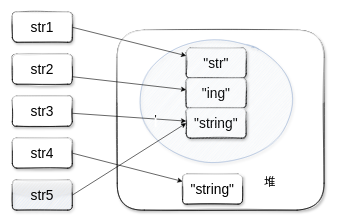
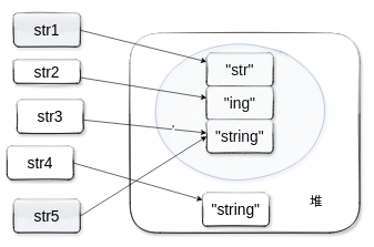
- <mxCell id="2" value="&lt;font style=&quot;font-size: 23px&quot;&gt;str1&lt;/font&gt;" style="rounded=1;whiteSpace=wrap;html=1;glass=1;shadow=1;sketch=1;" vertex="1" parent="1"><mxGeometry x="20" y="20" width="100" height="50" as="geometry" /></mxCell>
+ <mxCell id="2" value="&lt;font style=&quot;font-size: 23px&quot;&gt;str1&lt;/font&gt;" style="rounded=1;whiteSpace=wrap;html=1;glass=1;shadow=1;sketch=1;fillColor=#dae8fc;" vertex="1" parent="1"><mxGeometry x="20" y="20" width="100" height="50" as="geometry" /></mxCell>
- <mxCell id="6" value="&lt;font style=&quot;font-size: 23px&quot;&gt;str2&lt;/font&gt;" style="rounded=1;whiteSpace=wrap;html=1;glass=1;shadow=1;sketch=1;" vertex="1" parent="1"><mxGeometry x="20" y="90" width="100" height="50" as="geometry" /></mxCell>
+ <mxCell id="6" value="&lt;font style=&quot;font-size: 23px&quot;&gt;str2&lt;/font&gt;" style="rounded=1;whiteSpace=wrap;html=1;glass=1;shadow=1;sketch=1;" vertex="1" parent="1"><mxGeometry x="20" y="90" width="100" height="35" as="geometry" /></mxCell>
- <mxCell id="5" value="&lt;font style=&quot;font-size: 23px&quot;&gt;str3&lt;/font&gt;" style="rounded=1;whiteSpace=wrap;html=1;glass=1;shadow=1;sketch=1;" vertex="1" parent="1"><mxGeometry x="20" y="160" width="100" height="50" as="geometry" /></mxCell>
+ <mxCell id="5" value="&lt;font style=&quot;font-size: 23px&quot;&gt;str3&lt;/font&gt;" style="rounded=1;whiteSpace=wrap;html=1;glass=1;shadow=1;sketch=1;" vertex="1" parent="1"><mxGeometry x="25" y="150" width="100" height="50" as="geometry" /></mxCell>
- <mxCell id="4" value="&lt;font style=&quot;font-size: 23px&quot;&gt;str4&lt;/font&gt;" style="rounded=1;whiteSpace=wrap;html=1;glass=1;shadow=1;sketch=1;" vertex="1" parent="1"><mxGeometry x="20" y="230" width="100" height="50" as="geometry" /></mxCell>
+ <mxCell id="4" value="&lt;font style=&quot;font-size: 23px&quot;&gt;str4&lt;/font&gt;" style="rounded=1;whiteSpace=wrap;html=1;glass=1;shadow=1;sketch=1;" vertex="1" parent="1"><mxGeometry x="10" y="220" width="100" height="50" as="geometry" /></mxCell>
- <mxCell id="12" value="堆" style="text;html=1;strokeColor=none;fillColor=none;align=center;verticalAlign=middle;whiteSpace=wrap;rounded=0;opacity=40;fontSize=19;" vertex="1" parent="1"><mxGeometry x="430" y="295" width="40" height="20" as="geometry" /></mxCell>
+ <mxCell id="12" value="堆" style="text;html=1;strokeColor=none;fillColor=none;align=center;verticalAlign=middle;whiteSpace=wrap;rounded=0;opacity=40;fontSize=19;" vertex="1" parent="1"><mxGeometry x="455" y="295" width="40" height="20" as="geometry" /></mxCell>
